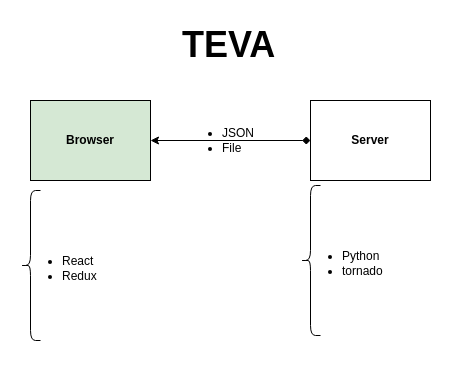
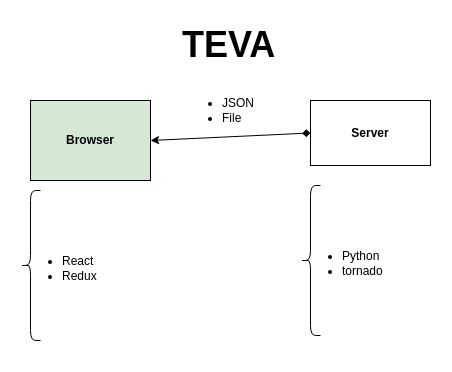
- <mxCell id="11" value="&lt;ul&gt;&lt;li&gt;JSON&lt;/li&gt;&lt;li&gt;File&lt;/li&gt;&lt;/ul&gt;" style="text;strokeColor=none;fillColor=none;html=1;whiteSpace=wrap;verticalAlign=middle;overflow=hidden;" vertex="1" parent="1"><mxGeometry x="180" y="100" width="100" height="80" as="geometry" /></mxCell>
+ <mxCell id="11" value="&lt;ul&gt;&lt;li&gt;JSON&lt;/li&gt;&lt;li&gt;File&lt;/li&gt;&lt;/ul&gt;" style="text;strokeColor=none;fillColor=none;html=1;whiteSpace=wrap;verticalAlign=middle;overflow=hidden;" vertex="1" parent="1"><mxGeometry x="180" y="70" width="100" height="80" as="geometry" /></mxCell>
- <mxCell id="3" value="&lt;b&gt;Server&lt;/b&gt;" style="rounded=0;whiteSpace=wrap;html=1;" vertex="1" parent="1"><mxGeometry x="310" y="100" width="120" height="80" as="geometry" /></mxCell>
+ <mxCell id="3" value="&lt;b&gt;Server&lt;/b&gt;" style="rounded=0;whiteSpace=wrap;html=1;" vertex="1" parent="1"><mxGeometry x="310" y="100" width="120" height="65" as="geometry" /></mxCell>
